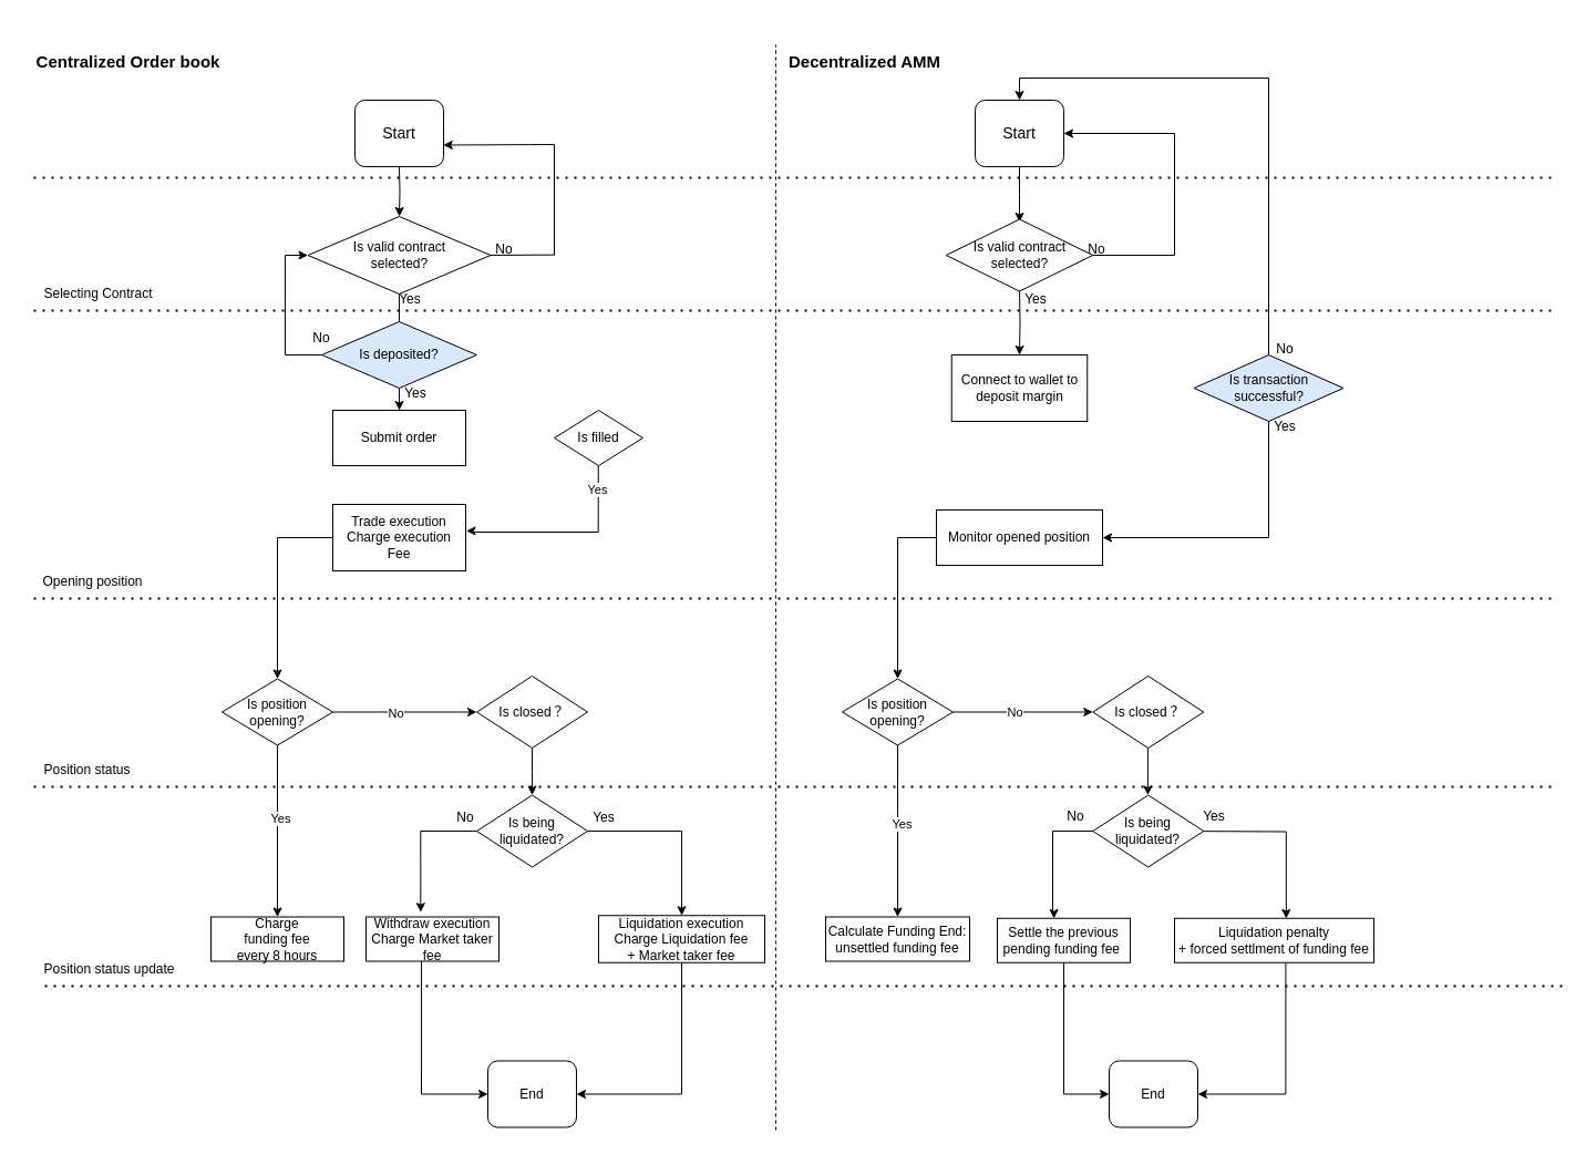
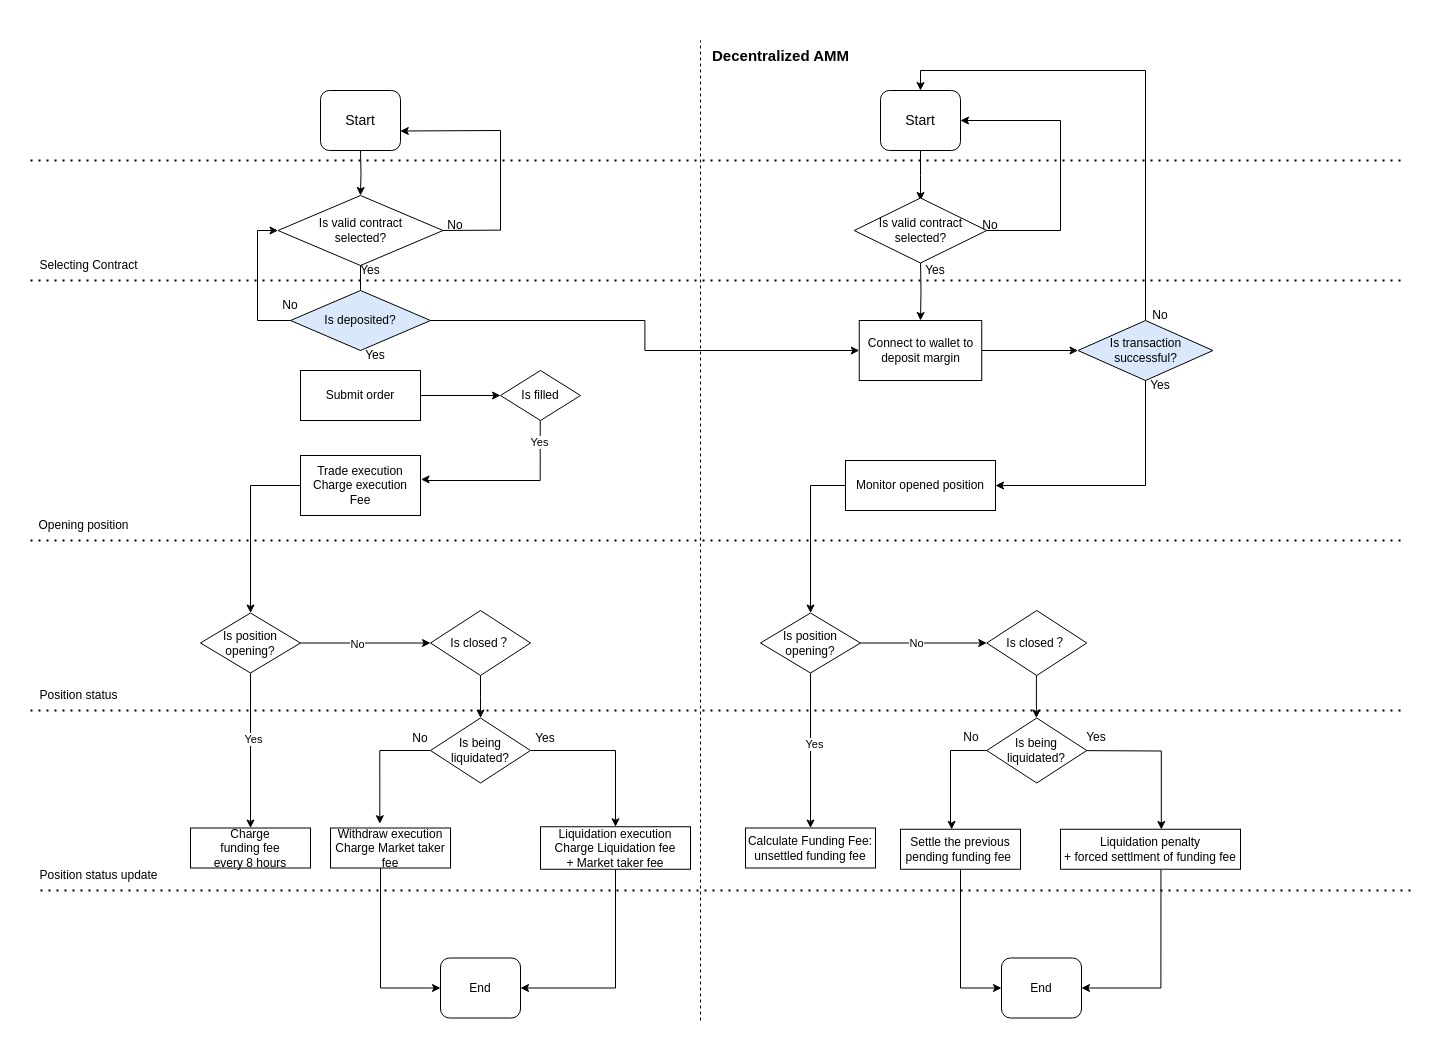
- <mxCell id="9" value="Centralized Order book" style="text;html=1;align=center;verticalAlign=middle;resizable=0;points=[];autosize=1;strokeColor=none;fillColor=none;fontFamily=Helvetica;fontStyle=1;fontSize=15;" parent="1" vertex="1"><mxGeometry x="20" y="40" width="190" height="30" as="geometry" /></mxCell>
+ <mxCell id="7" style="edgeStyle=orthogonalEdgeStyle;rounded=0;orthogonalLoop=1;jettySize=auto;html=1;entryX=0;entryY=0.5;entryDx=0;entryDy=0;" parent="1" source="8" target="69" edge="1"><mxGeometry relative="1" as="geometry" /></mxCell>
- <mxCell id="42" style="edgeStyle=orthogonalEdgeStyle;rounded=0;orthogonalLoop=1;jettySize=auto;html=1;entryX=0.5;entryY=0;entryDx=0;entryDy=0;" parent="1" source="43" target="47" edge="1"><mxGeometry relative="1" as="geometry" /></mxCell>
+ <mxCell id="42" style="edgeStyle=orthogonalEdgeStyle;rounded=0;orthogonalLoop=1;jettySize=auto;html=1;" parent="1" source="43" target="8" edge="1"><mxGeometry relative="1" as="geometry" /></mxCell>
+ <mxCell id="46" style="edgeStyle=orthogonalEdgeStyle;rounded=0;orthogonalLoop=1;jettySize=auto;html=1;entryX=0;entryY=0.5;entryDx=0;entryDy=0;" parent="1" source="47" target="50" edge="1"><mxGeometry relative="1" as="geometry" /></mxCell>
- <mxCell id="24" value="Calculate Funding End: unsettled funding fee" style="rounded=0;whiteSpace=wrap;html=1;fontFamily=Helvetica;" parent="1" vertex="1"><mxGeometry x="745" y="827.5" width="130" height="40" as="geometry" /></mxCell>
+ <mxCell id="24" value="Calculate Funding Fee: unsettled funding fee" style="rounded=0;whiteSpace=wrap;html=1;fontFamily=Helvetica;" parent="1" vertex="1"><mxGeometry x="745" y="827.5" width="130" height="40" as="geometry" /></mxCell>
